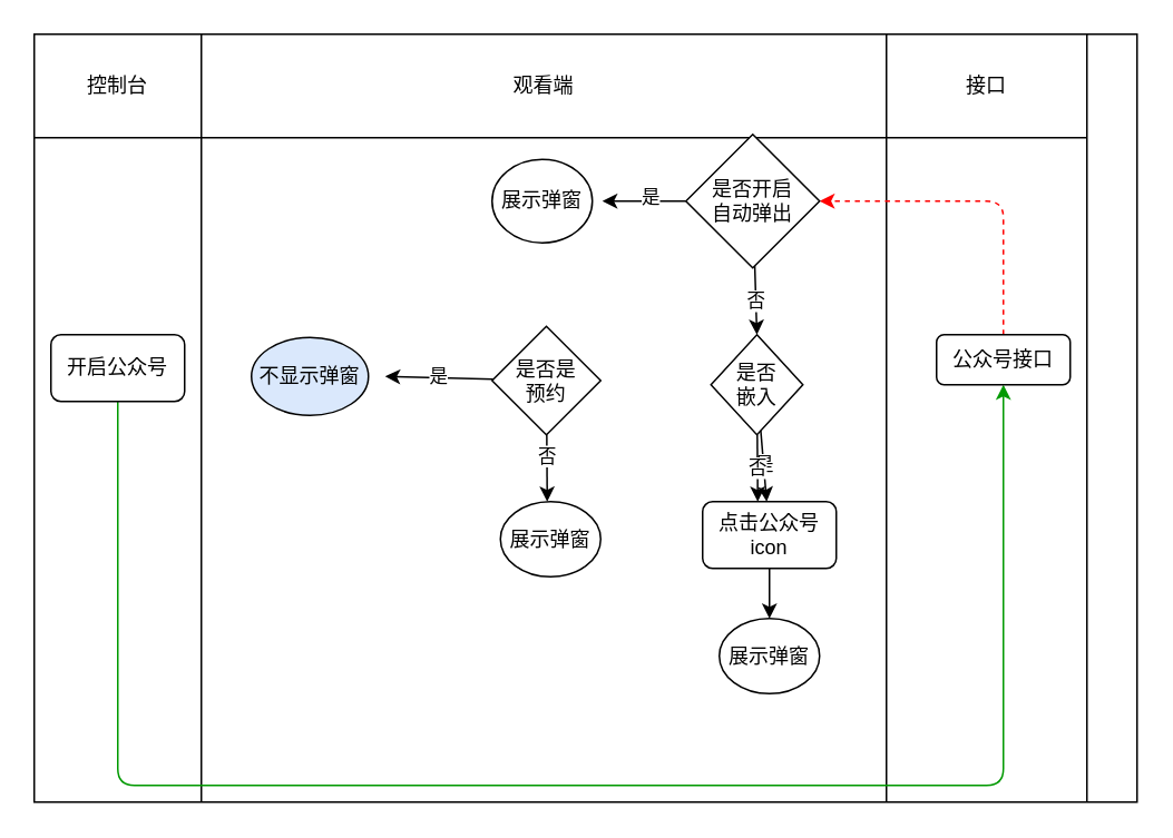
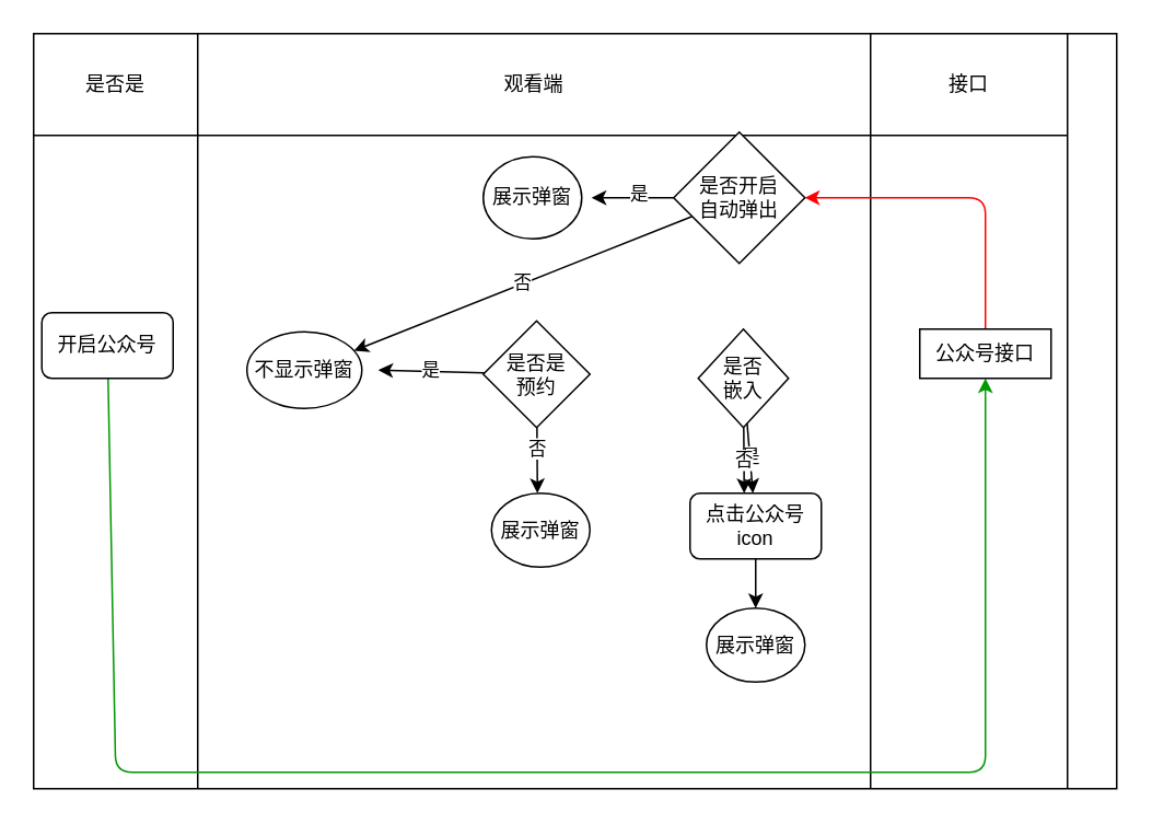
- <mxCell id="4" value="控制台" style="shape=partialRectangle;html=1;whiteSpace=wrap;connectable=0;overflow=hidden;fillColor=none;top=0;left=0;bottom=0;right=0;pointerEvents=1;" vertex="1" parent="3"><mxGeometry width="100" height="62" as="geometry"><mxRectangle width="100" height="62" as="alternateBounds" /></mxGeometry></mxCell>
+ <mxCell id="4" value="是否是" style="shape=partialRectangle;html=1;whiteSpace=wrap;connectable=0;overflow=hidden;fillColor=none;top=0;left=0;bottom=0;right=0;pointerEvents=1;" vertex="1" parent="3"><mxGeometry width="100" height="62" as="geometry"><mxRectangle width="100" height="62" as="alternateBounds" /></mxGeometry></mxCell>
- <mxCell id="14" value="" style="edgeStyle=none;html=1;entryX=1;entryY=0.5;entryDx=0;entryDy=0;strokeColor=#FF0000;dashed=1;" edge="1" parent="1" source="15" target="19"><mxGeometry relative="1" as="geometry"><Array as="points"><mxPoint x="600" y="120" /></Array></mxGeometry></mxCell>
+ <mxCell id="14" value="" style="edgeStyle=none;html=1;entryX=1;entryY=0.5;entryDx=0;entryDy=0;strokeColor=#FF0000;" edge="1" parent="1" source="15" target="19"><mxGeometry relative="1" as="geometry"><Array as="points"><mxPoint x="600" y="120" /></Array></mxGeometry></mxCell>
- <mxCell id="18" value="否" style="edgeStyle=none;html=1;entryX=0.5;entryY=0;entryDx=0;entryDy=0;" edge="1" parent="1" source="19" target="22"><mxGeometry relative="1" as="geometry"><mxPoint x="270" y="200" as="targetPoint" /></mxGeometry></mxCell>
+ <mxCell id="18" value="否" style="edgeStyle=none;html=1;" edge="1" parent="1" source="19" target="29"><mxGeometry relative="1" as="geometry"><mxPoint x="270" y="200" as="targetPoint" /></mxGeometry></mxCell>
- <mxCell id="15" value="&lt;span&gt;公众号接口&lt;/span&gt;" style="rounded=1;whiteSpace=wrap;html=1;" vertex="1" parent="1"><mxGeometry x="560" y="200" width="80" height="30" as="geometry" /></mxCell>
+ <mxCell id="15" value="&lt;span&gt;公众号接口&lt;/span&gt;" style="whiteSpace=wrap;html=1;rounded=0;" vertex="1" parent="1"><mxGeometry x="560" y="200" width="80" height="30" as="geometry" /></mxCell>
- <mxCell id="13" value="开启公众号" style="rounded=1;whiteSpace=wrap;html=1;" vertex="1" parent="1"><mxGeometry x="30" y="200" width="80" height="40" as="geometry" /></mxCell>
+ <mxCell id="13" value="开启公众号" style="rounded=1;whiteSpace=wrap;html=1;" vertex="1" parent="1"><mxGeometry x="25" y="190" width="80" height="40" as="geometry" /></mxCell>
- <mxCell id="29" value="不显示弹窗" style="ellipse;whiteSpace=wrap;html=1;fillColor=#dae8fc;" vertex="1" parent="1"><mxGeometry x="150" y="201.66" width="70" height="46.67" as="geometry" /></mxCell>
+ <mxCell id="29" value="不显示弹窗" style="ellipse;whiteSpace=wrap;html=1;" vertex="1" parent="1"><mxGeometry x="150" y="201.66" width="70" height="46.67" as="geometry" /></mxCell>
